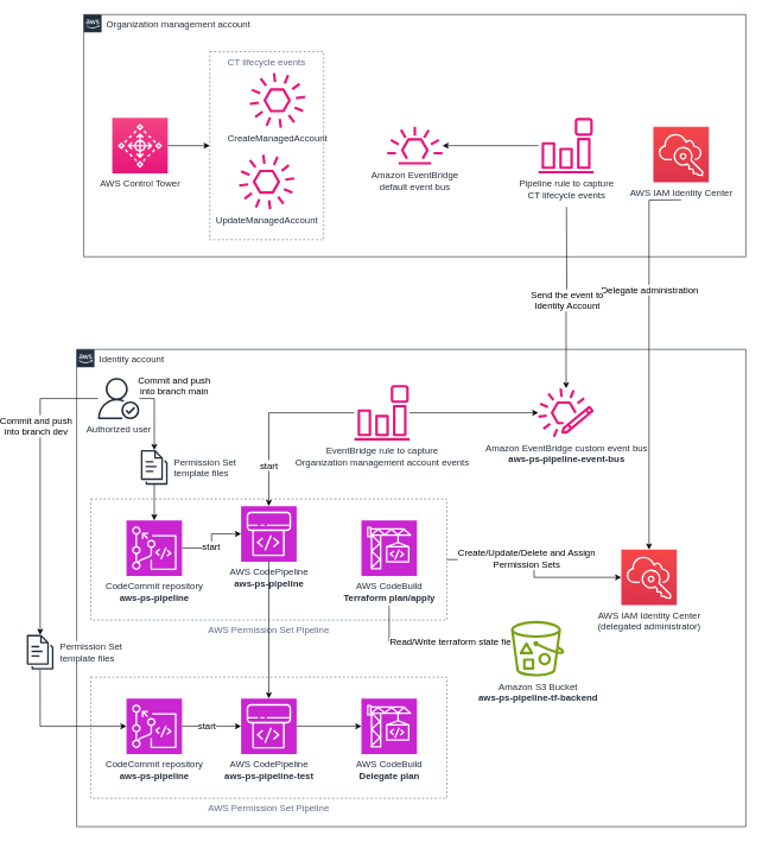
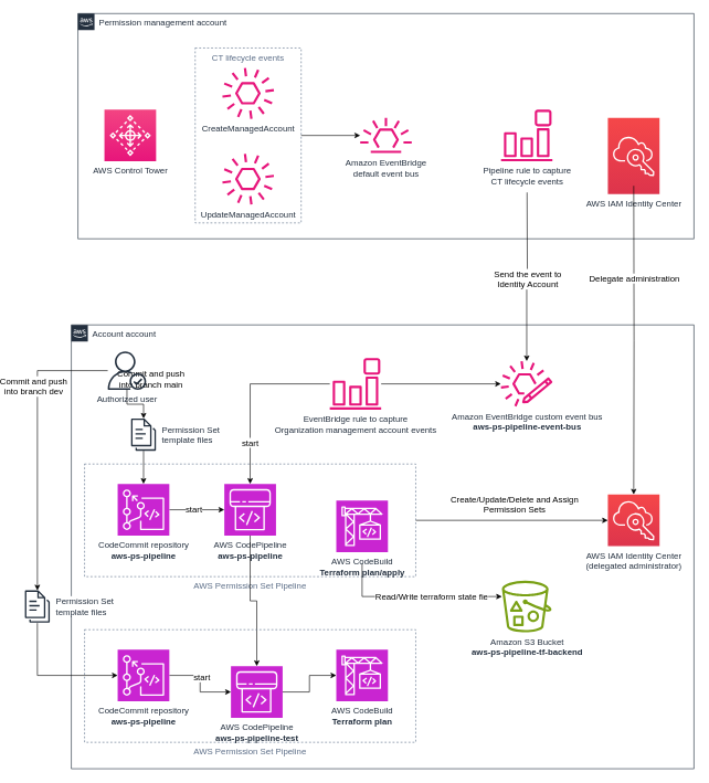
- <mxCell id="34" value="Organization management account" style="points=[[0,0],[0.25,0],[0.5,0],[0.75,0],[1,0],[1,0.25],[1,0.5],[1,0.75],[1,1],[0.75,1],[0.5,1],[0.25,1],[0,1],[0,0.75],[0,0.5],[0,0.25]];outlineConnect=0;gradientColor=none;html=1;whiteSpace=wrap;fontSize=13;fontStyle=0;container=1;pointerEvents=0;collapsible=0;recursiveResize=0;shape=mxgraph.aws4.group;grIcon=mxgraph.aws4.group_aws_cloud_alt;strokeColor=#232F3E;fillColor=none;verticalAlign=top;align=left;spacingLeft=30;fontColor=#232F3E;dashed=0;" vertex="1" parent="1"><mxGeometry x="100" y="20" width="930" height="340" as="geometry" /></mxCell>
+ <mxCell id="34" value="Permission management account" style="points=[[0,0],[0.25,0],[0.5,0],[0.75,0],[1,0],[1,0.25],[1,0.5],[1,0.75],[1,1],[0.75,1],[0.5,1],[0.25,1],[0,1],[0,0.75],[0,0.5],[0,0.25]];outlineConnect=0;gradientColor=none;html=1;whiteSpace=wrap;fontSize=13;fontStyle=0;container=1;pointerEvents=0;collapsible=0;recursiveResize=0;shape=mxgraph.aws4.group;grIcon=mxgraph.aws4.group_aws_cloud_alt;strokeColor=#232F3E;fillColor=none;verticalAlign=top;align=left;spacingLeft=30;fontColor=#232F3E;dashed=0;" vertex="1" parent="1"><mxGeometry x="100" y="20" width="930" height="340" as="geometry" /></mxCell>
- <mxCell id="40" value="CreateManagedAccount" style="sketch=0;outlineConnect=0;fontColor=#232F3E;gradientColor=none;fillColor=#E7157B;strokeColor=none;dashed=0;verticalLabelPosition=bottom;verticalAlign=top;align=center;html=1;fontSize=13;fontStyle=0;aspect=fixed;pointerEvents=1;shape=mxgraph.aws4.event;" vertex="1" parent="34"><mxGeometry x="233" y="81.5" width="78" height="78" as="geometry" /></mxCell>
+ <mxCell id="40" value="CreateManagedAccount" style="sketch=0;outlineConnect=0;fontColor=#232F3E;gradientColor=none;fillColor=#E7157B;strokeColor=none;dashed=0;verticalLabelPosition=bottom;verticalAlign=top;align=center;html=1;fontSize=13;fontStyle=0;aspect=fixed;pointerEvents=1;shape=mxgraph.aws4.event;" vertex="1" parent="34"><mxGeometry x="218" y="81.5" width="78" height="78" as="geometry" /></mxCell>
- <mxCell id="35" style="edgeStyle=orthogonalEdgeStyle;rounded=0;orthogonalLoop=1;jettySize=auto;html=1;fontSize=13;" edge="1" parent="34" source="36" target="43"><mxGeometry relative="1" as="geometry" /></mxCell>
+ <mxCell id="42" style="edgeStyle=orthogonalEdgeStyle;rounded=0;orthogonalLoop=1;jettySize=auto;html=1;fontSize=13;" edge="1" parent="34" source="43" target="39"><mxGeometry relative="1" as="geometry" /></mxCell>
- <mxCell id="37" style="edgeStyle=orthogonalEdgeStyle;rounded=0;orthogonalLoop=1;jettySize=auto;html=1;fontSize=13;" edge="1" parent="34" source="38" target="39"><mxGeometry relative="1" as="geometry" /></mxCell>
- <mxCell id="44" value="&lt;span style=&quot;border-color: var(--border-color); font-size: 13px;&quot;&gt;AWS IAM Identity Center&lt;/span&gt;" style="outlineConnect=0;fontColor=#232F3E;gradientColor=#F54749;gradientDirection=north;fillColor=#DD344C;strokeColor=#ffffff;dashed=0;verticalLabelPosition=bottom;verticalAlign=top;align=center;html=1;fontSize=13;fontStyle=0;aspect=fixed;shape=mxgraph.aws4.resourceIcon;resIcon=mxgraph.aws4.single_sign_on;sketch=0;points=[[0,0,0],[0.25,0,0],[0.5,0,0],[0.75,0,0],[1,0,0],[0,1,0],[0.25,1,0],[0.5,1,0],[0.75,1,0],[1,1,0],[0,0.25,0],[0,0.5,0],[0,0.75,0],[1,0.25,0],[1,0.5,0],[1,0.75,0]];" vertex="1" parent="34"><mxGeometry x="800" y="157.5" width="78" height="78" as="geometry" /></mxCell>
+ <mxCell id="44" value="&lt;span style=&quot;border-color: var(--border-color); font-size: 13px;&quot;&gt;AWS IAM Identity Center&lt;/span&gt;" style="outlineConnect=0;fontColor=#232F3E;gradientColor=#F54749;gradientDirection=north;fillColor=#DD344C;strokeColor=#ffffff;dashed=0;verticalLabelPosition=bottom;verticalAlign=top;align=center;html=1;fontSize=13;fontStyle=0;aspect=fixed;shape=mxgraph.aws4.resourceIcon;resIcon=mxgraph.aws4.single_sign_on;sketch=0;points=[[0,0,0],[0.25,0,0],[0.5,0,0],[0.75,0,0],[1,0,0],[0,1,0],[0.25,1,0],[0.5,1,0],[0.75,1,0],[1,1,0],[0,0.25,0],[0,0.5,0],[0,0.75,0],[1,0.25,0],[1,0.5,0],[1,0.75,0]];" vertex="1" parent="34"><mxGeometry x="800" y="157.5" width="78" height="115" as="geometry" /></mxCell>
- <mxCell id="41" value="UpdateManagedAccount" style="sketch=0;outlineConnect=0;fontColor=#232F3E;gradientColor=none;fillColor=#E7157B;strokeColor=none;dashed=0;verticalLabelPosition=bottom;verticalAlign=top;align=center;html=1;fontSize=13;fontStyle=0;aspect=fixed;pointerEvents=1;shape=mxgraph.aws4.event;" vertex="1" parent="34"><mxGeometry x="218" y="196" width="78" height="78" as="geometry" /></mxCell>
+ <mxCell id="41" value="UpdateManagedAccount" style="sketch=0;outlineConnect=0;fontColor=#232F3E;gradientColor=none;fillColor=#E7157B;strokeColor=none;dashed=0;verticalLabelPosition=bottom;verticalAlign=top;align=center;html=1;fontSize=13;fontStyle=0;aspect=fixed;pointerEvents=1;shape=mxgraph.aws4.event;" vertex="1" parent="34"><mxGeometry x="218" y="211" width="78" height="78" as="geometry" /></mxCell>
- <mxCell id="2" value="Identity account" style="points=[[0,0],[0.25,0],[0.5,0],[0.75,0],[1,0],[1,0.25],[1,0.5],[1,0.75],[1,1],[0.75,1],[0.5,1],[0.25,1],[0,1],[0,0.75],[0,0.5],[0,0.25]];outlineConnect=0;gradientColor=none;html=1;whiteSpace=wrap;fontSize=13;fontStyle=0;container=1;pointerEvents=0;collapsible=0;recursiveResize=0;shape=mxgraph.aws4.group;grIcon=mxgraph.aws4.group_aws_cloud_alt;strokeColor=#232F3E;fillColor=none;verticalAlign=top;align=left;spacingLeft=30;fontColor=#232F3E;dashed=0;" vertex="1" parent="1"><mxGeometry x="90" y="490" width="940" height="670" as="geometry" /></mxCell>
+ <mxCell id="2" value="Account account" style="points=[[0,0],[0.25,0],[0.5,0],[0.75,0],[1,0],[1,0.25],[1,0.5],[1,0.75],[1,1],[0.75,1],[0.5,1],[0.25,1],[0,1],[0,0.75],[0,0.5],[0,0.25]];outlineConnect=0;gradientColor=none;html=1;whiteSpace=wrap;fontSize=13;fontStyle=0;container=1;pointerEvents=0;collapsible=0;recursiveResize=0;shape=mxgraph.aws4.group;grIcon=mxgraph.aws4.group_aws_cloud_alt;strokeColor=#232F3E;fillColor=none;verticalAlign=top;align=left;spacingLeft=30;fontColor=#232F3E;dashed=0;" vertex="1" parent="1"><mxGeometry x="90" y="490" width="940" height="670" as="geometry" /></mxCell>
- <mxCell id="25" value="Authorized user" style="sketch=0;outlineConnect=0;fontColor=#232F3E;gradientColor=none;fillColor=#232F3D;strokeColor=none;dashed=0;verticalLabelPosition=bottom;verticalAlign=top;align=center;html=1;fontSize=13;fontStyle=0;aspect=fixed;pointerEvents=1;shape=mxgraph.aws4.authenticated_user;" vertex="1" parent="2"><mxGeometry x="30" y="40" width="58" height="58" as="geometry" /></mxCell>
+ <mxCell id="25" value="Authorized user" style="sketch=0;outlineConnect=0;fontColor=#232F3E;gradientColor=none;fillColor=#232F3D;strokeColor=none;dashed=0;verticalLabelPosition=bottom;verticalAlign=top;align=center;html=1;fontSize=13;fontStyle=0;aspect=fixed;pointerEvents=1;shape=mxgraph.aws4.authenticated_user;" vertex="1" parent="2"><mxGeometry x="55" y="40" width="58" height="58" as="geometry" /></mxCell>
- <mxCell id="8" value="&lt;span style=&quot;font-size: 13px;&quot;&gt;AWS CodePipeline&lt;br style=&quot;font-size: 13px;&quot;&gt;&lt;/span&gt;&lt;b style=&quot;font-size: 13px;&quot;&gt;aws-ps-pipeline&lt;/b&gt;&lt;span style=&quot;font-size: 13px;&quot;&gt;&lt;br style=&quot;font-size: 13px;&quot;&gt;&lt;/span&gt;" style="sketch=0;outlineConnect=0;fontColor=#232F3E;gradientColor=none;gradientDirection=north;fillColor=#C925D1;strokeColor=#ffffff;dashed=0;verticalLabelPosition=bottom;verticalAlign=top;align=center;html=1;fontSize=13;fontStyle=0;aspect=fixed;shape=mxgraph.aws4.resourceIcon;resIcon=mxgraph.aws4.codepipeline;points=[[0,0,0],[0.25,0,0],[0.5,0,0],[0.75,0,0],[1,0,0],[0,1,0],[0.25,1,0],[0.5,1,0],[0.75,1,0],[1,1,0],[0,0.25,0],[0,0.5,0],[0,0.75,0],[1,0.25,0],[1,0.5,0],[1,0.75,0]];" parent="2" vertex="1"><mxGeometry x="231" y="220" width="78" height="78" as="geometry" /></mxCell>
+ <mxCell id="8" value="&lt;span style=&quot;font-size: 13px;&quot;&gt;AWS CodePipeline&lt;br style=&quot;font-size: 13px;&quot;&gt;&lt;/span&gt;&lt;b style=&quot;font-size: 13px;&quot;&gt;aws-ps-pipeline&lt;/b&gt;&lt;span style=&quot;font-size: 13px;&quot;&gt;&lt;br style=&quot;font-size: 13px;&quot;&gt;&lt;/span&gt;" style="sketch=0;outlineConnect=0;fontColor=#232F3E;gradientColor=none;gradientDirection=north;fillColor=#C925D1;strokeColor=#ffffff;dashed=0;verticalLabelPosition=bottom;verticalAlign=top;align=center;html=1;fontSize=13;fontStyle=0;aspect=fixed;shape=mxgraph.aws4.resourceIcon;resIcon=mxgraph.aws4.codepipeline;points=[[0,0,0],[0.25,0,0],[0.5,0,0],[0.75,0,0],[1,0,0],[0,1,0],[0.25,1,0],[0.5,1,0],[0.75,1,0],[1,1,0],[0,0.25,0],[0,0.5,0],[0,0.75,0],[1,0.25,0],[1,0.5,0],[1,0.75,0]];" parent="2" vertex="1"><mxGeometry x="231" y="240" width="78" height="78" as="geometry" /></mxCell>
- <mxCell id="14" value="&lt;span style=&quot;font-size: 13px;&quot;&gt;AWS CodeBuild&lt;/span&gt;&lt;br style=&quot;font-size: 13px;&quot;&gt;&lt;b style=&quot;font-size: 13px;&quot;&gt;Terraform plan/apply&lt;/b&gt;" style="outlineConnect=0;fontColor=#232F3E;gradientColor=none;gradientDirection=north;fillColor=#C925D1;strokeColor=#ffffff;dashed=0;verticalLabelPosition=bottom;verticalAlign=top;align=center;html=1;fontSize=13;fontStyle=0;aspect=fixed;shape=mxgraph.aws4.resourceIcon;resIcon=mxgraph.aws4.codebuild;sketch=0;points=[[0,0,0],[0.25,0,0],[0.5,0,0],[0.75,0,0],[1,0,0],[0,1,0],[0.25,1,0],[0.5,1,0],[0.75,1,0],[1,1,0],[0,0.25,0],[0,0.5,0],[0,0.75,0],[1,0.25,0],[1,0.5,0],[1,0.75,0]];" parent="2" vertex="1"><mxGeometry x="400" y="240" width="78" height="78" as="geometry" /></mxCell>
+ <mxCell id="14" value="&lt;span style=&quot;font-size: 13px;&quot;&gt;AWS CodeBuild&lt;/span&gt;&lt;br style=&quot;font-size: 13px;&quot;&gt;&lt;b style=&quot;font-size: 13px;&quot;&gt;Terraform plan/apply&lt;/b&gt;" style="outlineConnect=0;fontColor=#232F3E;gradientColor=none;gradientDirection=north;fillColor=#C925D1;strokeColor=#ffffff;dashed=0;verticalLabelPosition=bottom;verticalAlign=top;align=center;html=1;fontSize=13;fontStyle=0;aspect=fixed;shape=mxgraph.aws4.resourceIcon;resIcon=mxgraph.aws4.codebuild;sketch=0;points=[[0,0,0],[0.25,0,0],[0.5,0,0],[0.75,0,0],[1,0,0],[0,1,0],[0.25,1,0],[0.5,1,0],[0.75,1,0],[1,1,0],[0,0.25,0],[0,0.5,0],[0,0.75,0],[1,0.25,0],[1,0.5,0],[1,0.75,0]];" parent="2" vertex="1"><mxGeometry x="400" y="265" width="78" height="78" as="geometry" /></mxCell>
- <mxCell id="4" value="&lt;span style=&quot;border-color: var(--border-color); font-size: 13px;&quot;&gt;AWS IAM Identity Center&lt;/span&gt;&lt;div style=&quot;font-size: 13px;&quot;&gt;&lt;span style=&quot;border-color: var(--border-color); font-size: 13px;&quot;&gt;(delegated administrator)&lt;/span&gt;&lt;/div&gt;" style="outlineConnect=0;fontColor=#232F3E;gradientColor=#F54749;gradientDirection=north;fillColor=#DD344C;strokeColor=#ffffff;dashed=0;verticalLabelPosition=bottom;verticalAlign=top;align=center;html=1;fontSize=13;fontStyle=0;aspect=fixed;shape=mxgraph.aws4.resourceIcon;resIcon=mxgraph.aws4.single_sign_on;sketch=0;points=[[0,0,0],[0.25,0,0],[0.5,0,0],[0.75,0,0],[1,0,0],[0,1,0],[0.25,1,0],[0.5,1,0],[0.75,1,0],[1,1,0],[0,0.25,0],[0,0.5,0],[0,0.75,0],[1,0.25,0],[1,0.5,0],[1,0.75,0]];" parent="2" vertex="1"><mxGeometry x="765" y="281" width="78" height="78" as="geometry" /></mxCell>
+ <mxCell id="4" value="&lt;span style=&quot;border-color: var(--border-color); font-size: 13px;&quot;&gt;AWS IAM Identity Center&lt;/span&gt;&lt;div style=&quot;font-size: 13px;&quot;&gt;&lt;span style=&quot;border-color: var(--border-color); font-size: 13px;&quot;&gt;(delegated administrator)&lt;/span&gt;&lt;/div&gt;" style="outlineConnect=0;fontColor=#232F3E;gradientColor=#F54749;gradientDirection=north;fillColor=#DD344C;strokeColor=#ffffff;dashed=0;verticalLabelPosition=bottom;verticalAlign=top;align=center;html=1;fontSize=13;fontStyle=0;aspect=fixed;shape=mxgraph.aws4.resourceIcon;resIcon=mxgraph.aws4.single_sign_on;sketch=0;points=[[0,0,0],[0.25,0,0],[0.5,0,0],[0.75,0,0],[1,0,0],[0,1,0],[0.25,1,0],[0.5,1,0],[0.75,1,0],[1,1,0],[0,0.25,0],[0,0.5,0],[0,0.75,0],[1,0.25,0],[1,0.5,0],[1,0.75,0]];" parent="2" vertex="1"><mxGeometry x="810" y="256" width="78" height="78" as="geometry" /></mxCell>
- <mxCell id="33" value="&lt;div style=&quot;font-size: 13px;&quot;&gt;Amazon S3 Bucket&lt;/div&gt;&lt;b style=&quot;font-size: 13px;&quot;&gt;aws-ps-pipeline-tf-backend&lt;/b&gt;" style="sketch=0;outlineConnect=0;fontColor=#232F3E;gradientColor=none;fillColor=#7AA116;strokeColor=none;dashed=0;verticalLabelPosition=bottom;verticalAlign=top;align=center;html=1;fontSize=13;fontStyle=0;aspect=fixed;pointerEvents=1;shape=mxgraph.aws4.bucket_with_objects;" vertex="1" parent="2"><mxGeometry x="610" y="381" width="75" height="78" as="geometry" /></mxCell>
+ <mxCell id="33" value="&lt;div style=&quot;font-size: 13px;&quot;&gt;Amazon S3 Bucket&lt;/div&gt;&lt;b style=&quot;font-size: 13px;&quot;&gt;aws-ps-pipeline-tf-backend&lt;/b&gt;" style="sketch=0;outlineConnect=0;fontColor=#232F3E;gradientColor=none;fillColor=#7AA116;strokeColor=none;dashed=0;verticalLabelPosition=bottom;verticalAlign=top;align=center;html=1;fontSize=13;fontStyle=0;aspect=fixed;pointerEvents=1;shape=mxgraph.aws4.bucket_with_objects;" vertex="1" parent="2"><mxGeometry x="650" y="386" width="75" height="78" as="geometry" /></mxCell>
- <mxCell id="27" value="&lt;span style=&quot;font-size: 13px;&quot;&gt;AWS CodePipeline&lt;br style=&quot;font-size: 13px;&quot;&gt;&lt;/span&gt;&lt;b style=&quot;font-size: 13px;&quot;&gt;aws-ps-pipeline-test&lt;/b&gt;&lt;span style=&quot;font-size: 13px;&quot;&gt;&lt;br style=&quot;font-size: 13px;&quot;&gt;&lt;/span&gt;" style="sketch=0;outlineConnect=0;fontColor=#232F3E;gradientColor=none;gradientDirection=north;fillColor=#C925D1;strokeColor=#ffffff;dashed=0;verticalLabelPosition=bottom;verticalAlign=top;align=center;html=1;fontSize=13;fontStyle=0;aspect=fixed;shape=mxgraph.aws4.resourceIcon;resIcon=mxgraph.aws4.codepipeline;points=[[0,0,0],[0.25,0,0],[0.5,0,0],[0.75,0,0],[1,0,0],[0,1,0],[0.25,1,0],[0.5,1,0],[0.75,1,0],[1,1,0],[0,0.25,0],[0,0.5,0],[0,0.75,0],[1,0.25,0],[1,0.5,0],[1,0.75,0]];" vertex="1" parent="2"><mxGeometry x="231" y="490.08" width="78" height="78" as="geometry" /></mxCell>
+ <mxCell id="27" value="&lt;span style=&quot;font-size: 13px;&quot;&gt;AWS CodePipeline&lt;br style=&quot;font-size: 13px;&quot;&gt;&lt;/span&gt;&lt;b style=&quot;font-size: 13px;&quot;&gt;aws-ps-pipeline-test&lt;/b&gt;&lt;span style=&quot;font-size: 13px;&quot;&gt;&lt;br style=&quot;font-size: 13px;&quot;&gt;&lt;/span&gt;" style="sketch=0;outlineConnect=0;fontColor=#232F3E;gradientColor=none;gradientDirection=north;fillColor=#C925D1;strokeColor=#ffffff;dashed=0;verticalLabelPosition=bottom;verticalAlign=top;align=center;html=1;fontSize=13;fontStyle=0;aspect=fixed;shape=mxgraph.aws4.resourceIcon;resIcon=mxgraph.aws4.codepipeline;points=[[0,0,0],[0.25,0,0],[0.5,0,0],[0.75,0,0],[1,0,0],[0,1,0],[0.25,1,0],[0.5,1,0],[0.75,1,0],[1,1,0],[0,0.25,0],[0,0.5,0],[0,0.75,0],[1,0.25,0],[1,0.5,0],[1,0.75,0]];" vertex="1" parent="2"><mxGeometry x="241" y="515.08" width="78" height="78" as="geometry" /></mxCell>
- <mxCell id="31" value="&lt;span style=&quot;font-size: 13px;&quot;&gt;AWS CodeBuild&lt;/span&gt;&lt;br style=&quot;font-size: 13px;&quot;&gt;&lt;b style=&quot;font-size: 13px;&quot;&gt;Delegate plan&lt;/b&gt;" style="outlineConnect=0;fontColor=#232F3E;gradientColor=none;gradientDirection=north;fillColor=#C925D1;strokeColor=#ffffff;dashed=0;verticalLabelPosition=bottom;verticalAlign=top;align=center;html=1;fontSize=13;fontStyle=0;aspect=fixed;shape=mxgraph.aws4.resourceIcon;resIcon=mxgraph.aws4.codebuild;sketch=0;points=[[0,0,0],[0.25,0,0],[0.5,0,0],[0.75,0,0],[1,0,0],[0,1,0],[0.25,1,0],[0.5,1,0],[0.75,1,0],[1,1,0],[0,0.25,0],[0,0.5,0],[0,0.75,0],[1,0.25,0],[1,0.5,0],[1,0.75,0]];" vertex="1" parent="2"><mxGeometry x="400" y="490.08" width="78" height="78" as="geometry" /></mxCell>
+ <mxCell id="31" value="&lt;span style=&quot;font-size: 13px;&quot;&gt;AWS CodeBuild&lt;/span&gt;&lt;br style=&quot;font-size: 13px;&quot;&gt;&lt;b style=&quot;font-size: 13px;&quot;&gt;Terraform plan&lt;/b&gt;" style="outlineConnect=0;fontColor=#232F3E;gradientColor=none;gradientDirection=north;fillColor=#C925D1;strokeColor=#ffffff;dashed=0;verticalLabelPosition=bottom;verticalAlign=top;align=center;html=1;fontSize=13;fontStyle=0;aspect=fixed;shape=mxgraph.aws4.resourceIcon;resIcon=mxgraph.aws4.codebuild;sketch=0;points=[[0,0,0],[0.25,0,0],[0.5,0,0],[0.75,0,0],[1,0,0],[0,1,0],[0.25,1,0],[0.5,1,0],[0.75,1,0],[1,1,0],[0,0.25,0],[0,0.5,0],[0,0.75,0],[1,0.25,0],[1,0.5,0],[1,0.75,0]];" vertex="1" parent="2"><mxGeometry x="400" y="490.08" width="78" height="78" as="geometry" /></mxCell>
